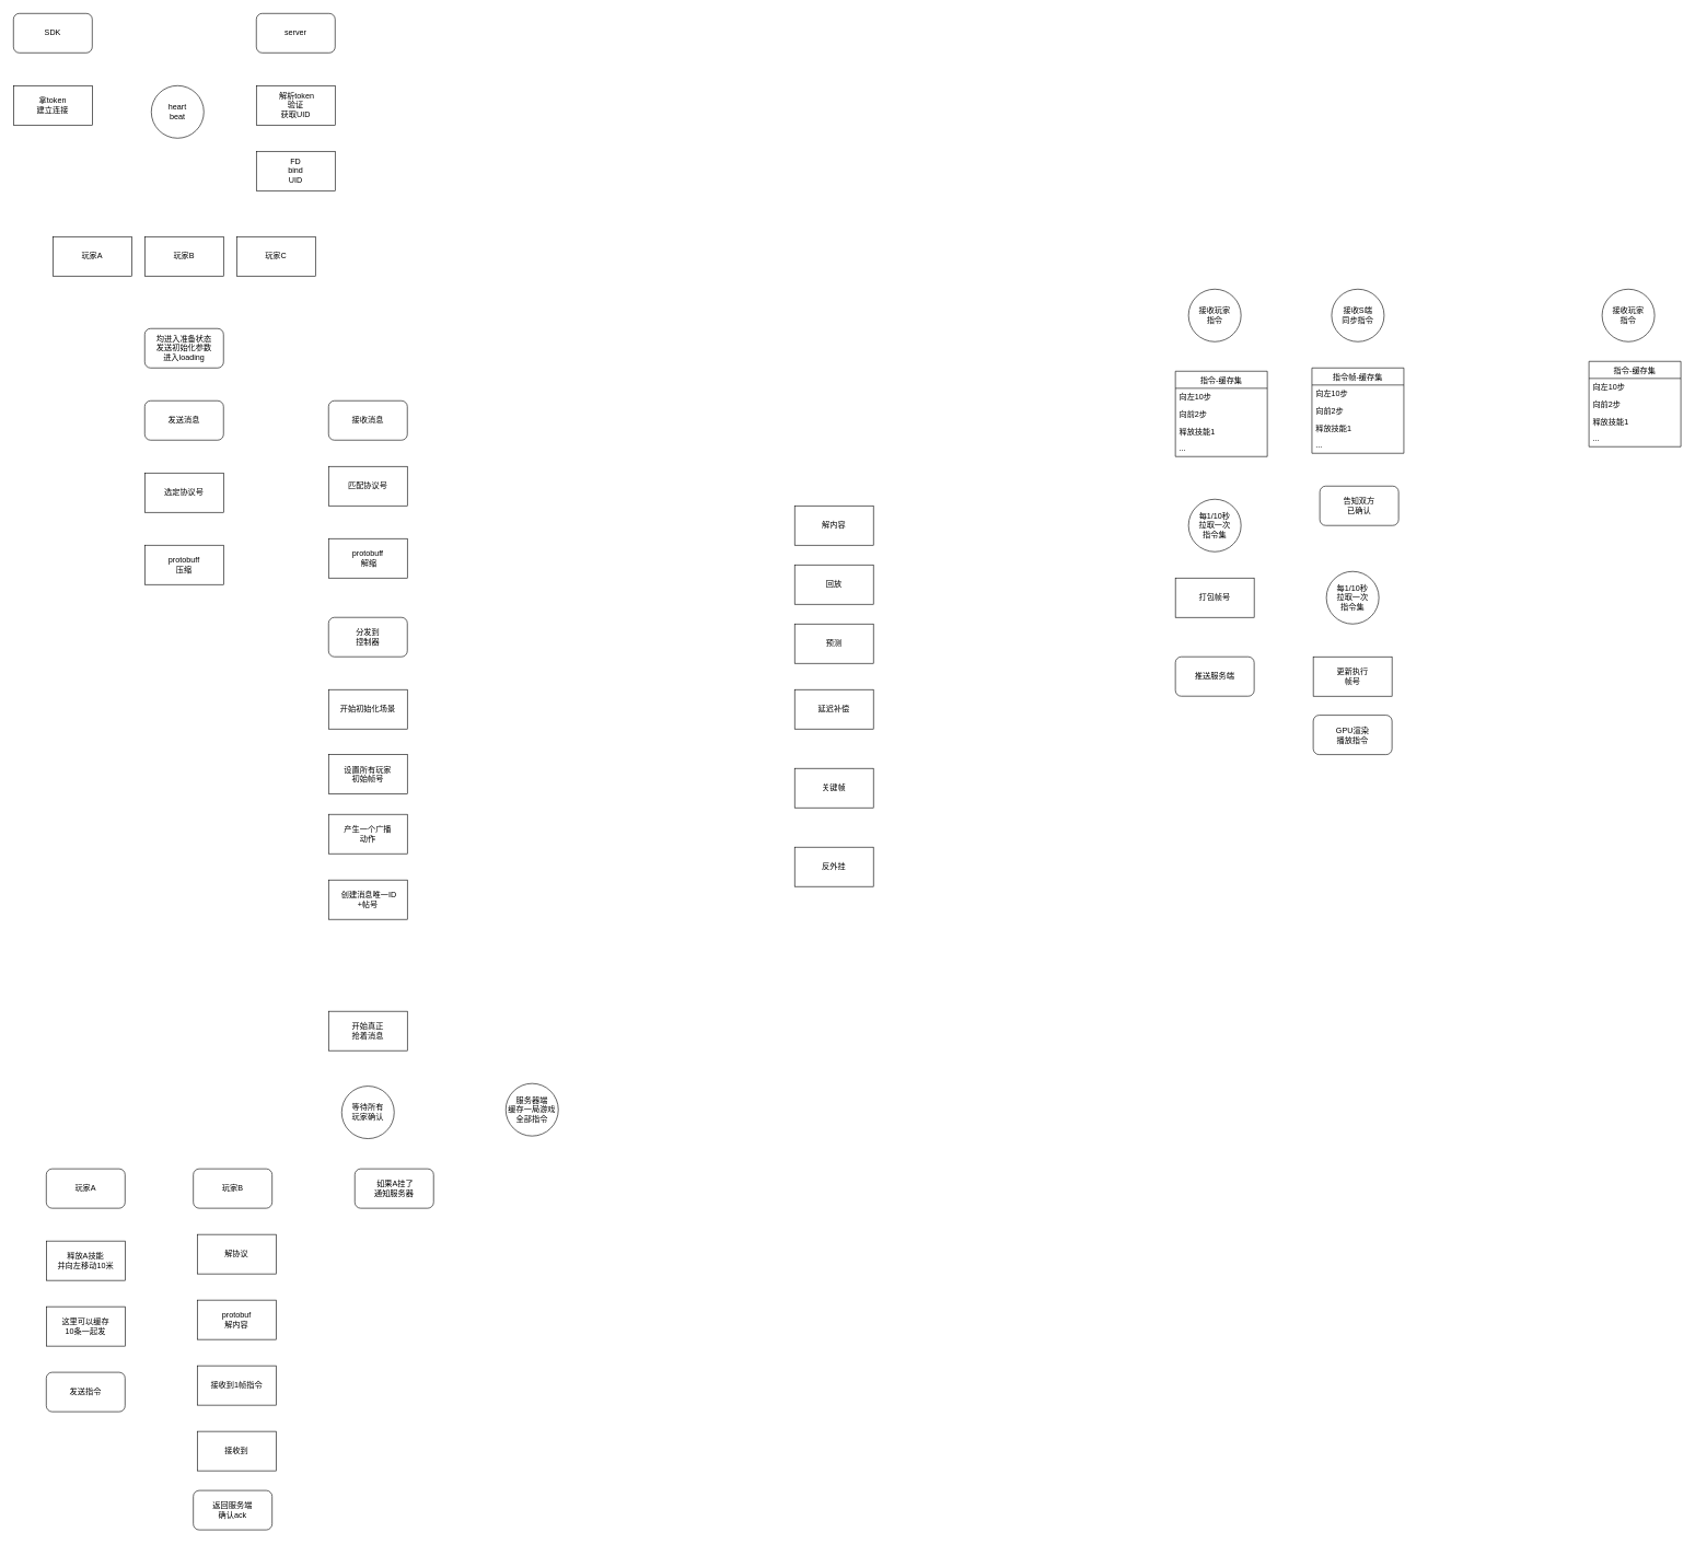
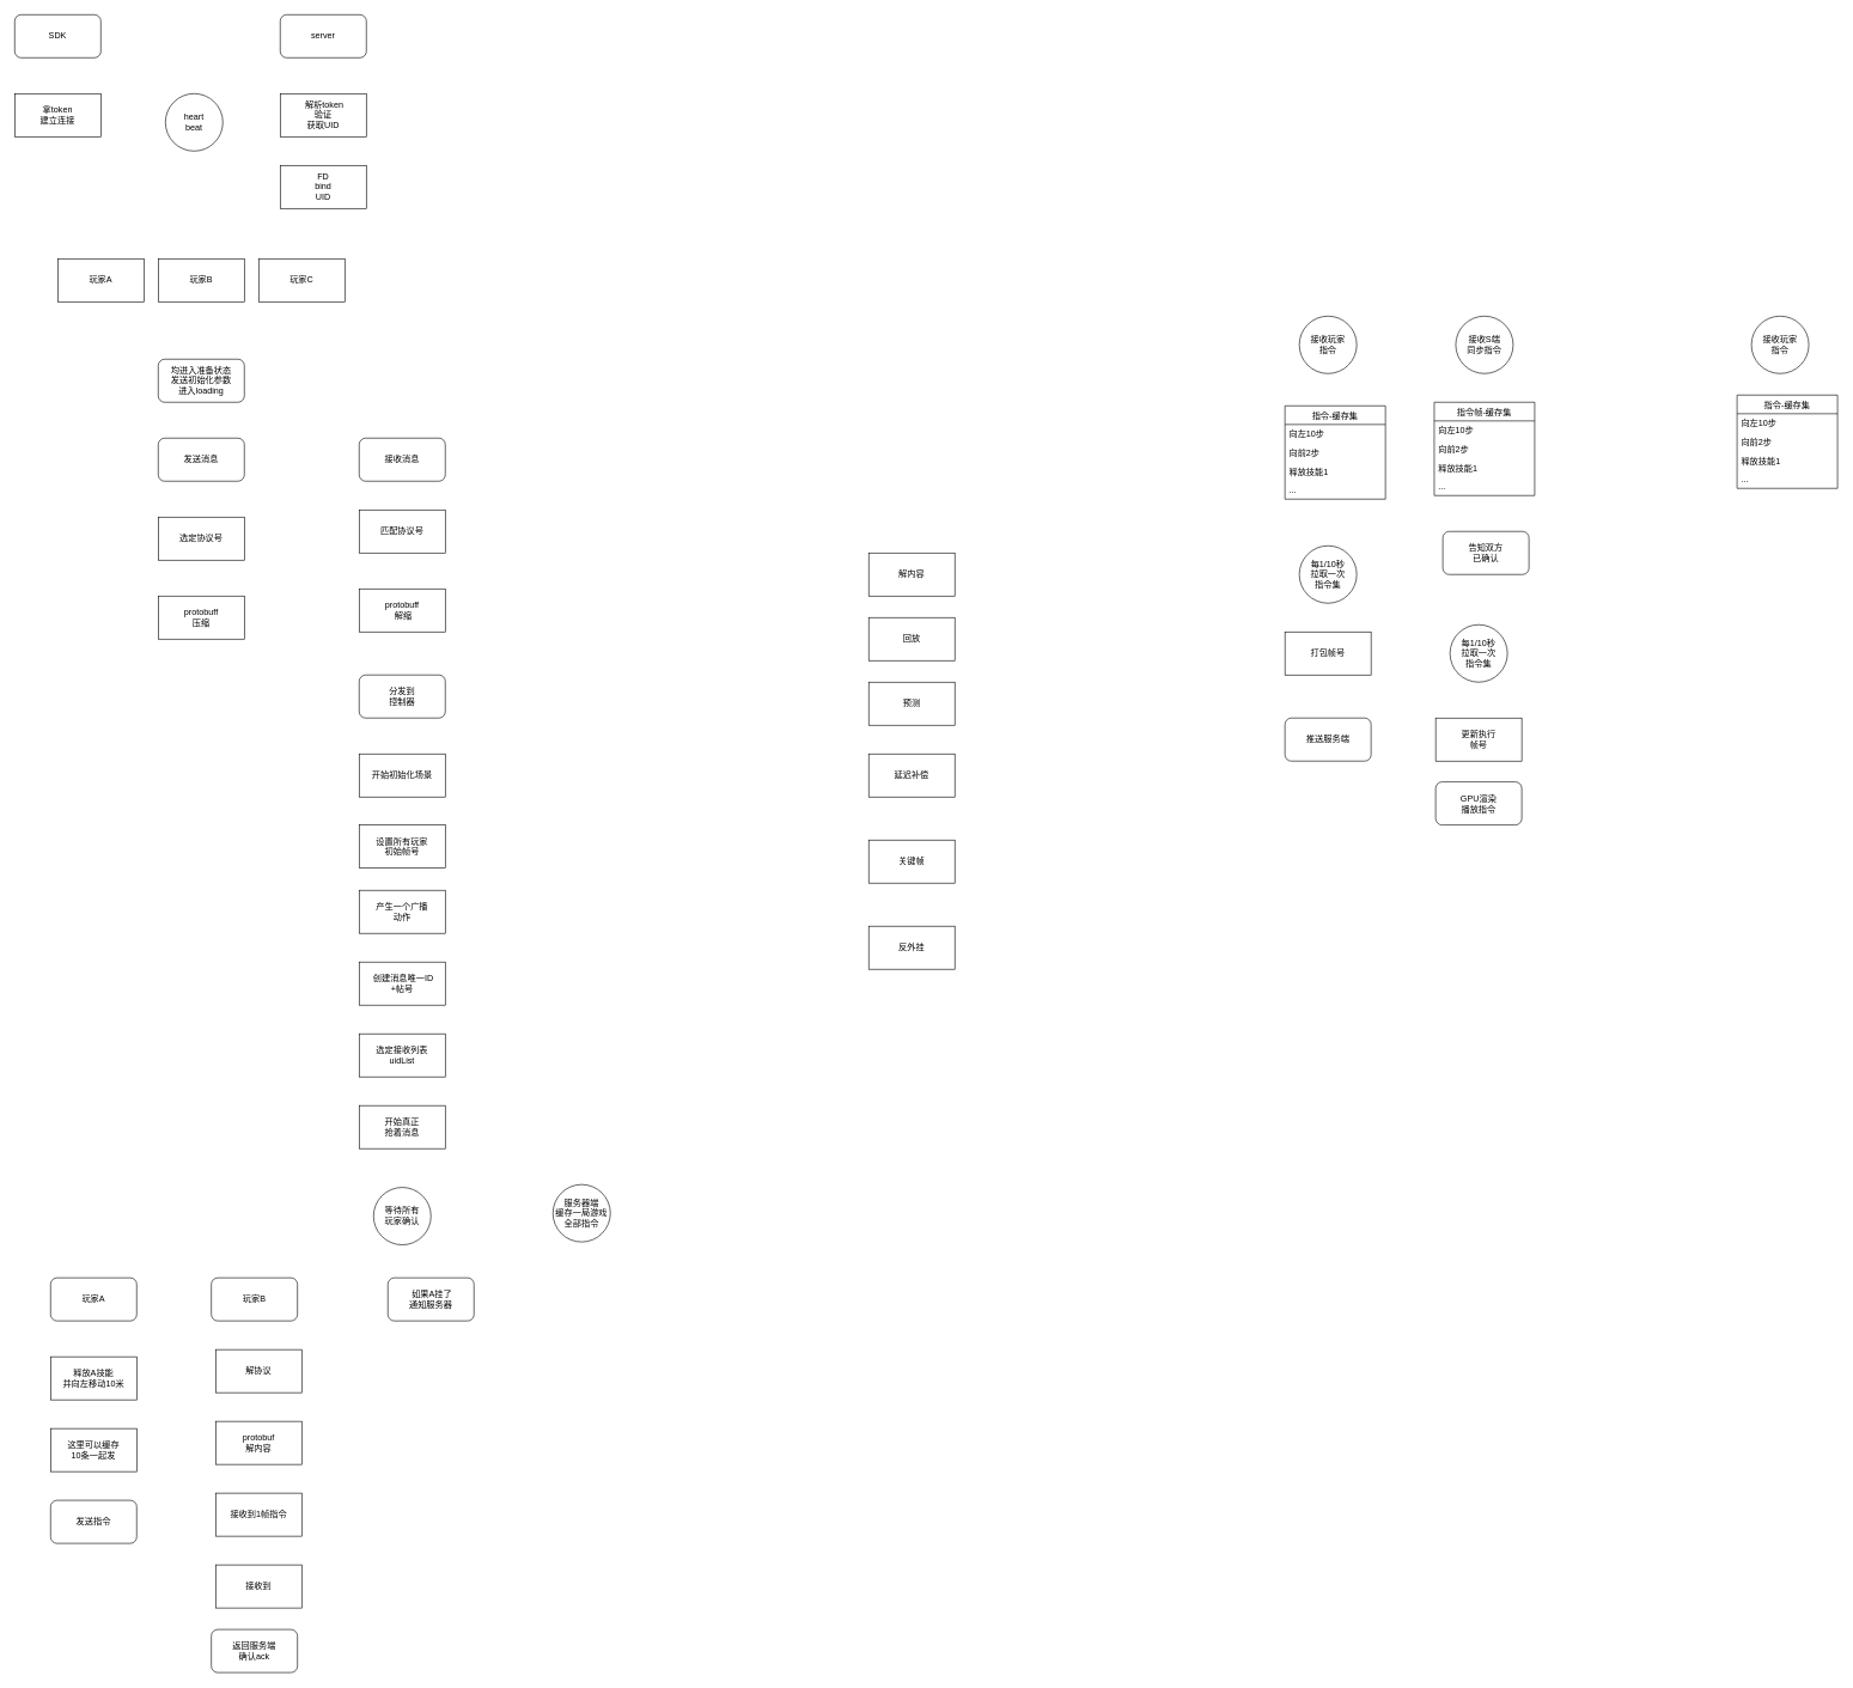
+ <mxCell id="16" value="选定接收列表&lt;br&gt;uidList" style="rounded=0;whiteSpace=wrap;html=1;" vertex="1" parent="1"><mxGeometry x="500" y="1440" width="120" height="60" as="geometry" /></mxCell>
